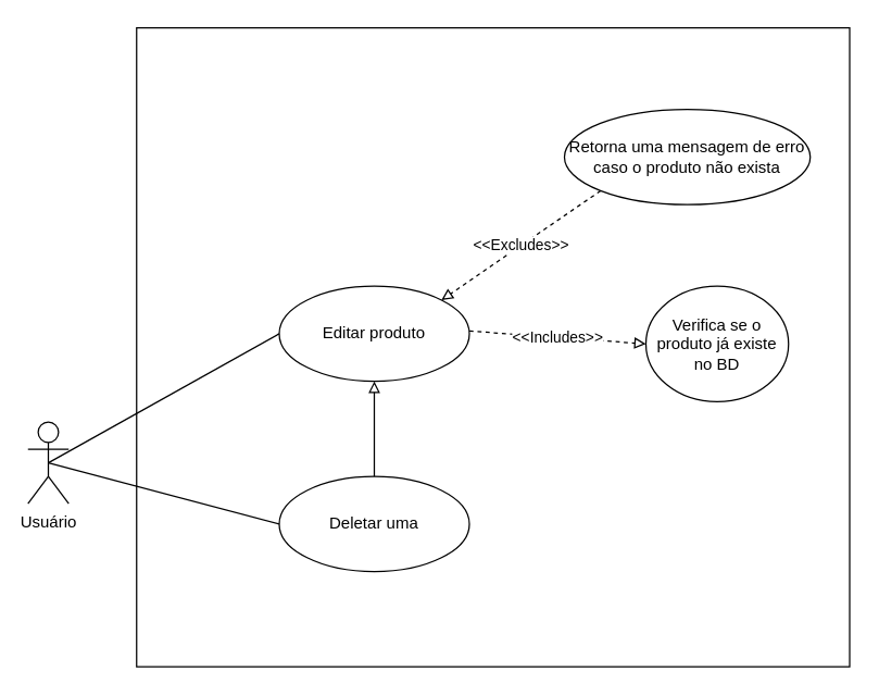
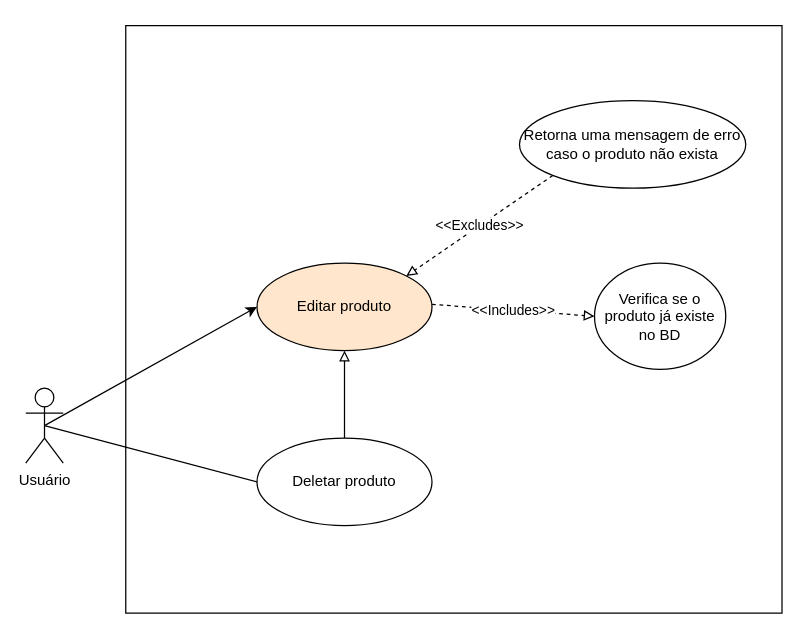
- <mxCell id="4" value="Editar produto" style="ellipse;whiteSpace=wrap;html=1;" vertex="1" parent="1"><mxGeometry x="205" y="210" width="140" height="70" as="geometry" /></mxCell>
+ <mxCell id="4" value="Editar produto" style="ellipse;whiteSpace=wrap;html=1;fillColor=#ffe6cc;" vertex="1" parent="1"><mxGeometry x="205" y="210" width="140" height="70" as="geometry" /></mxCell>
- <mxCell id="5" value="" style="endArrow=none;html=1;rounded=0;entryX=0;entryY=0.5;entryDx=0;entryDy=0;exitX=0.5;exitY=0.5;exitDx=0;exitDy=0;exitPerimeter=0;" edge="1" parent="1" source="3" target="4"><mxGeometry width="50" height="50" relative="1" as="geometry"><mxPoint x="35" y="310" as="sourcePoint" /><mxPoint x="85" y="260" as="targetPoint" /></mxGeometry></mxCell>
+ <mxCell id="5" value="" style="endArrow=classic;html=1;rounded=0;entryX=0;entryY=0.5;entryDx=0;entryDy=0;exitX=0.5;exitY=0.5;exitDx=0;exitDy=0;exitPerimeter=0;" edge="1" parent="1" source="3" target="4"><mxGeometry width="50" height="50" relative="1" as="geometry"><mxPoint x="35" y="310" as="sourcePoint" /><mxPoint x="85" y="260" as="targetPoint" /></mxGeometry></mxCell>
- <mxCell id="10" value="Deletar uma" style="ellipse;whiteSpace=wrap;html=1;" vertex="1" parent="1"><mxGeometry x="205" y="350" width="140" height="70" as="geometry" /></mxCell>
+ <mxCell id="10" value="Deletar produto" style="ellipse;whiteSpace=wrap;html=1;" vertex="1" parent="1"><mxGeometry x="205" y="350" width="140" height="70" as="geometry" /></mxCell>
